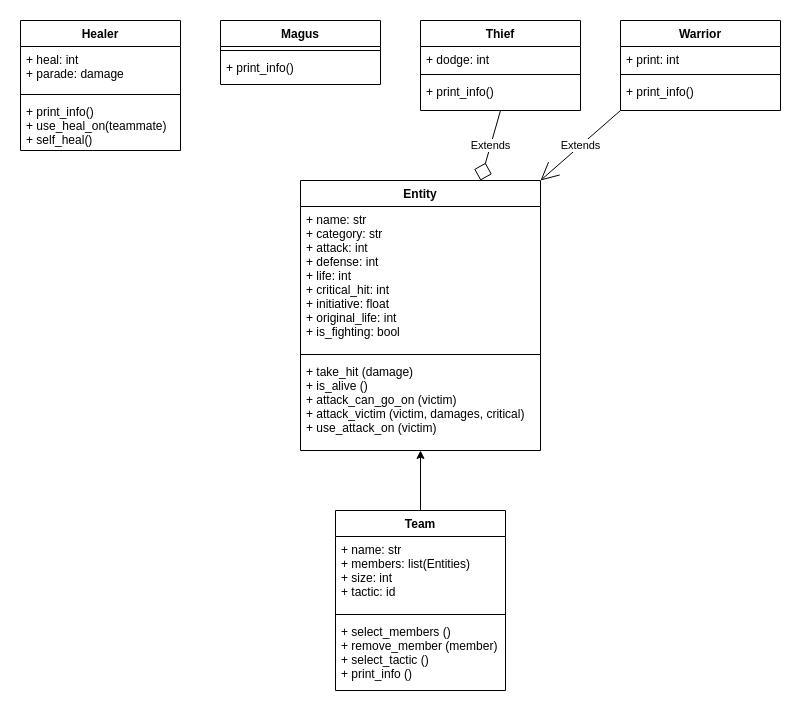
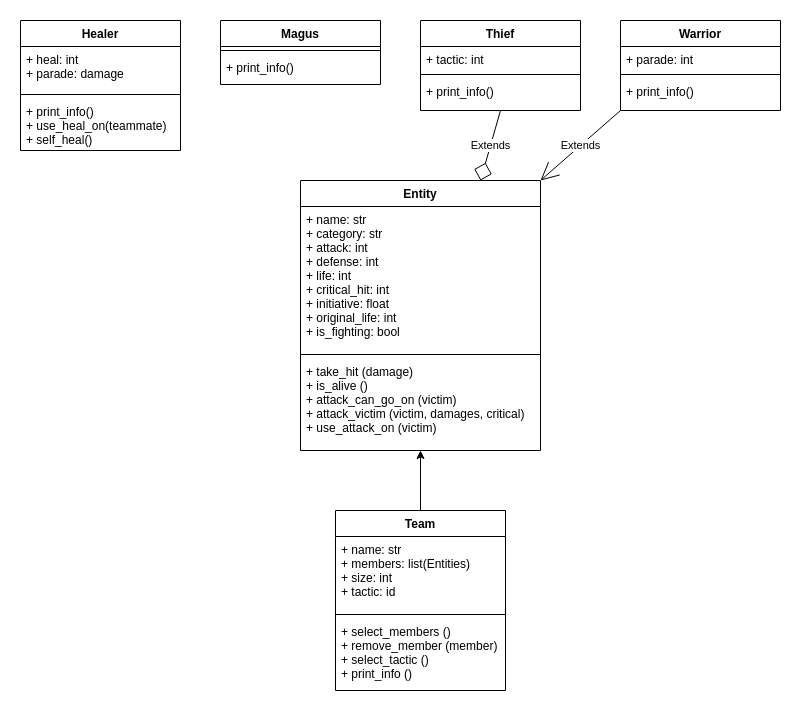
- <mxCell id="11" value="+ dodge: int" style="text;strokeColor=none;fillColor=none;align=left;verticalAlign=top;spacingLeft=4;spacingRight=4;overflow=hidden;rotatable=0;points=[[0,0.5],[1,0.5]];portConstraint=eastwest;" parent="10" vertex="1"><mxGeometry y="26" width="160" height="24" as="geometry" /></mxCell>
+ <mxCell id="11" value="+ tactic: int" style="text;strokeColor=none;fillColor=none;align=left;verticalAlign=top;spacingLeft=4;spacingRight=4;overflow=hidden;rotatable=0;points=[[0,0.5],[1,0.5]];portConstraint=eastwest;" parent="10" vertex="1"><mxGeometry y="26" width="160" height="24" as="geometry" /></mxCell>
- <mxCell id="15" value="+ print: int" style="text;strokeColor=none;fillColor=none;align=left;verticalAlign=top;spacingLeft=4;spacingRight=4;overflow=hidden;rotatable=0;points=[[0,0.5],[1,0.5]];portConstraint=eastwest;" parent="14" vertex="1"><mxGeometry y="26" width="160" height="24" as="geometry" /></mxCell>
+ <mxCell id="15" value="+ parade: int" style="text;strokeColor=none;fillColor=none;align=left;verticalAlign=top;spacingLeft=4;spacingRight=4;overflow=hidden;rotatable=0;points=[[0,0.5],[1,0.5]];portConstraint=eastwest;" parent="14" vertex="1"><mxGeometry y="26" width="160" height="24" as="geometry" /></mxCell>
